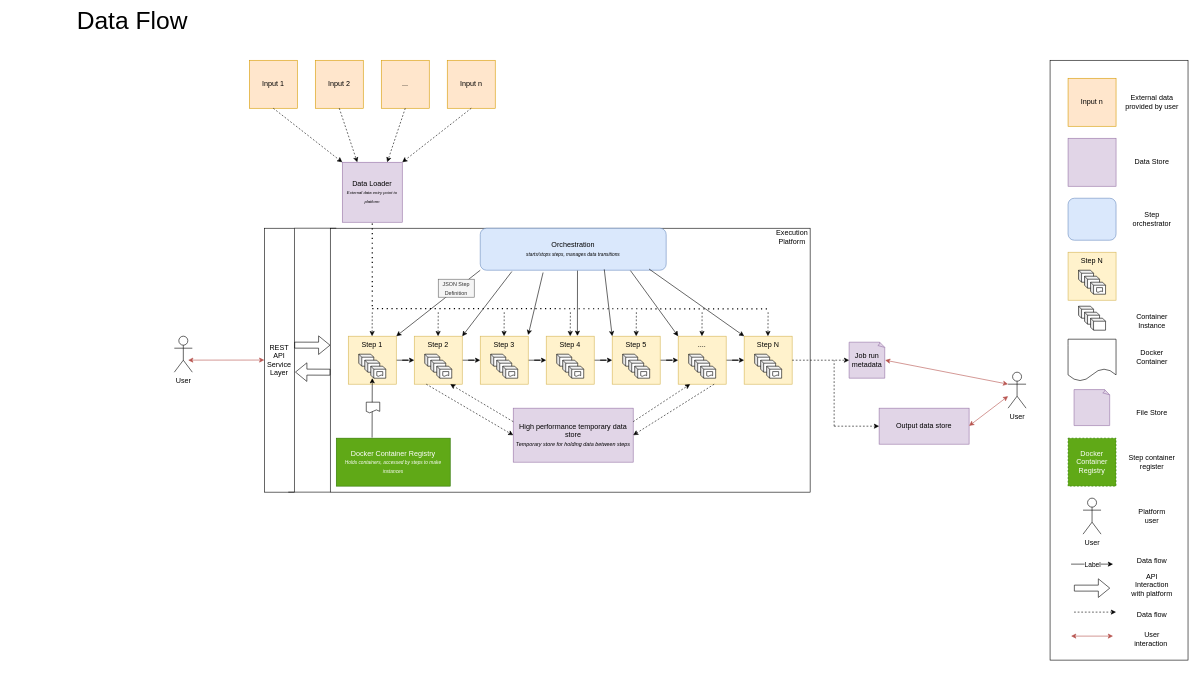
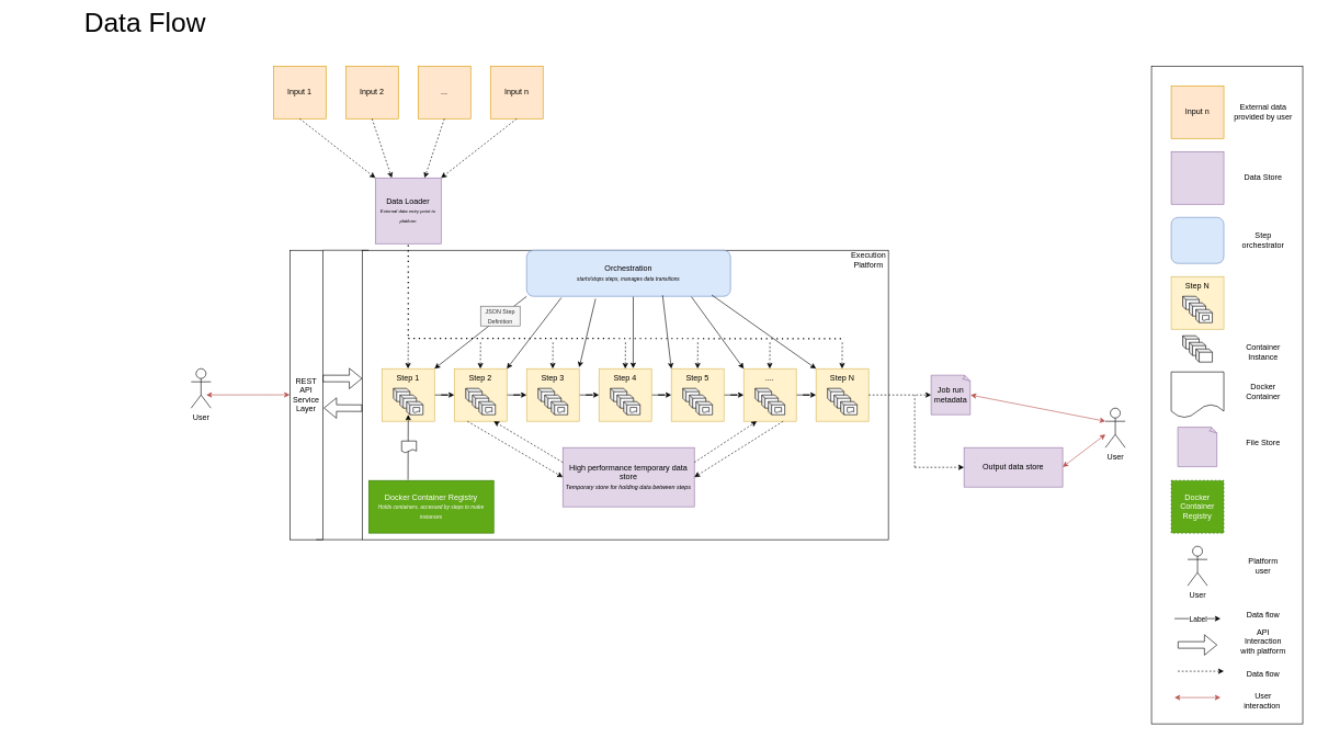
- <mxCell id="125" value="File Store" style="text;html=1;strokeColor=none;fillColor=none;align=center;verticalAlign=middle;whiteSpace=wrap;rounded=0;" vertex="1" parent="1"><mxGeometry x="1890" y="673" width="60" height="30" as="geometry" /></mxCell>
+ <mxCell id="125" value="File Store" style="text;html=1;strokeColor=none;fillColor=none;align=center;verticalAlign=middle;whiteSpace=wrap;rounded=0;" vertex="1" parent="1"><mxGeometry x="1890" y="658" width="60" height="30" as="geometry" /></mxCell>
- <mxCell id="126" value="Step container register" style="text;html=1;strokeColor=none;fillColor=none;align=center;verticalAlign=middle;whiteSpace=wrap;rounded=0;" vertex="1" parent="1"><mxGeometry x="1875" y="755" width="90" height="30" as="geometry" /></mxCell>
